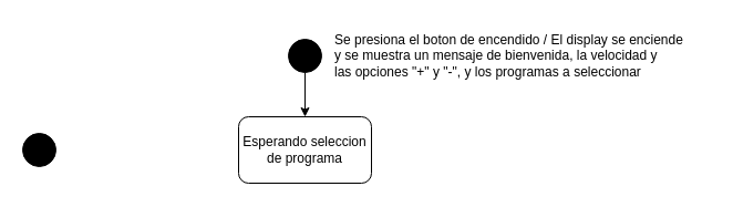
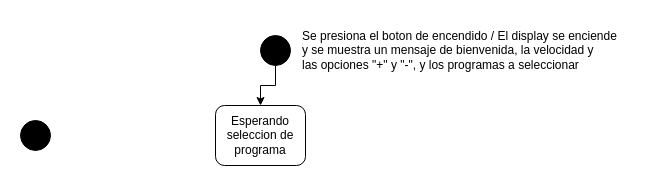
- <mxCell id="2" value="Esperando seleccion de programa" style="rounded=1;whiteSpace=wrap;html=1;" vertex="1" parent="1"><mxGeometry x="215" y="105" width="120" height="60" as="geometry" /></mxCell>
+ <mxCell id="2" value="Esperando seleccion de programa" style="rounded=1;whiteSpace=wrap;html=1;" vertex="1" parent="1"><mxGeometry x="215" y="105" width="90" height="60" as="geometry" /></mxCell>
